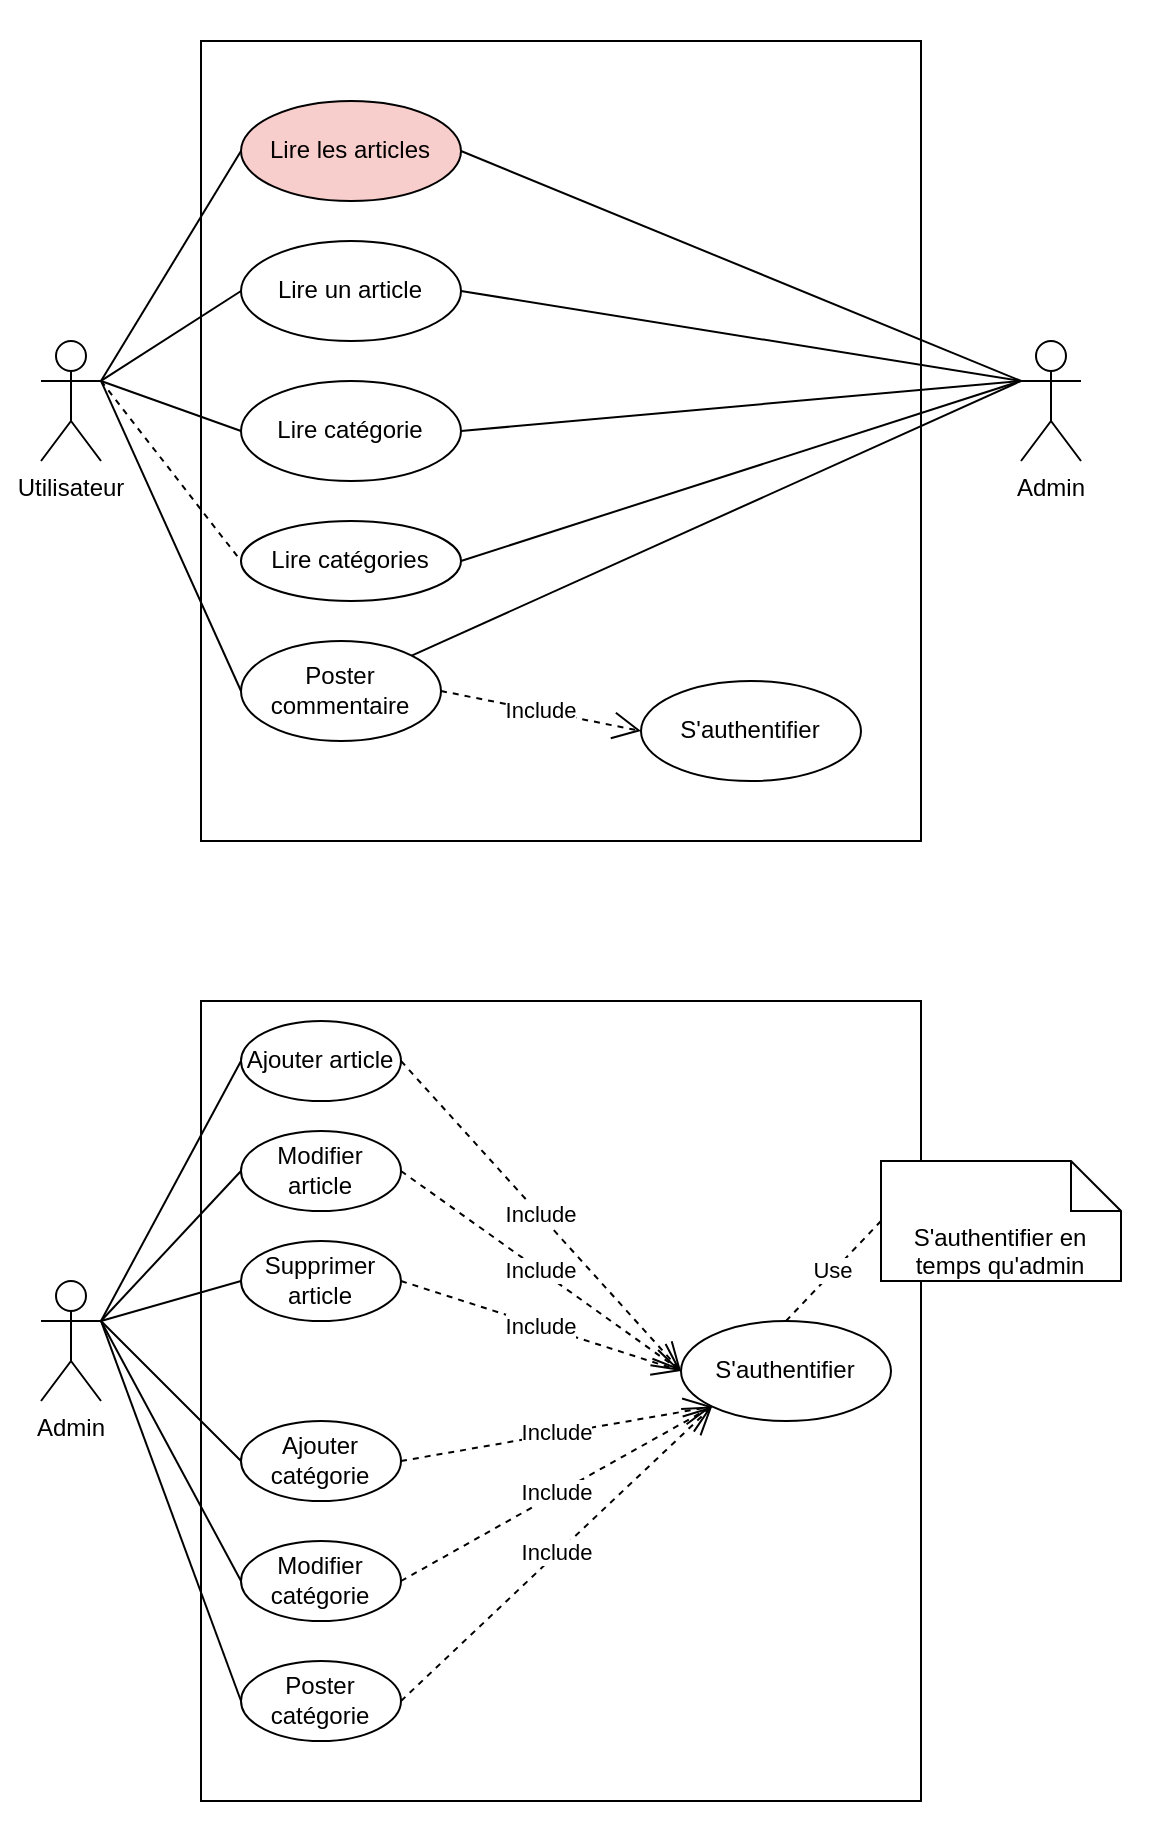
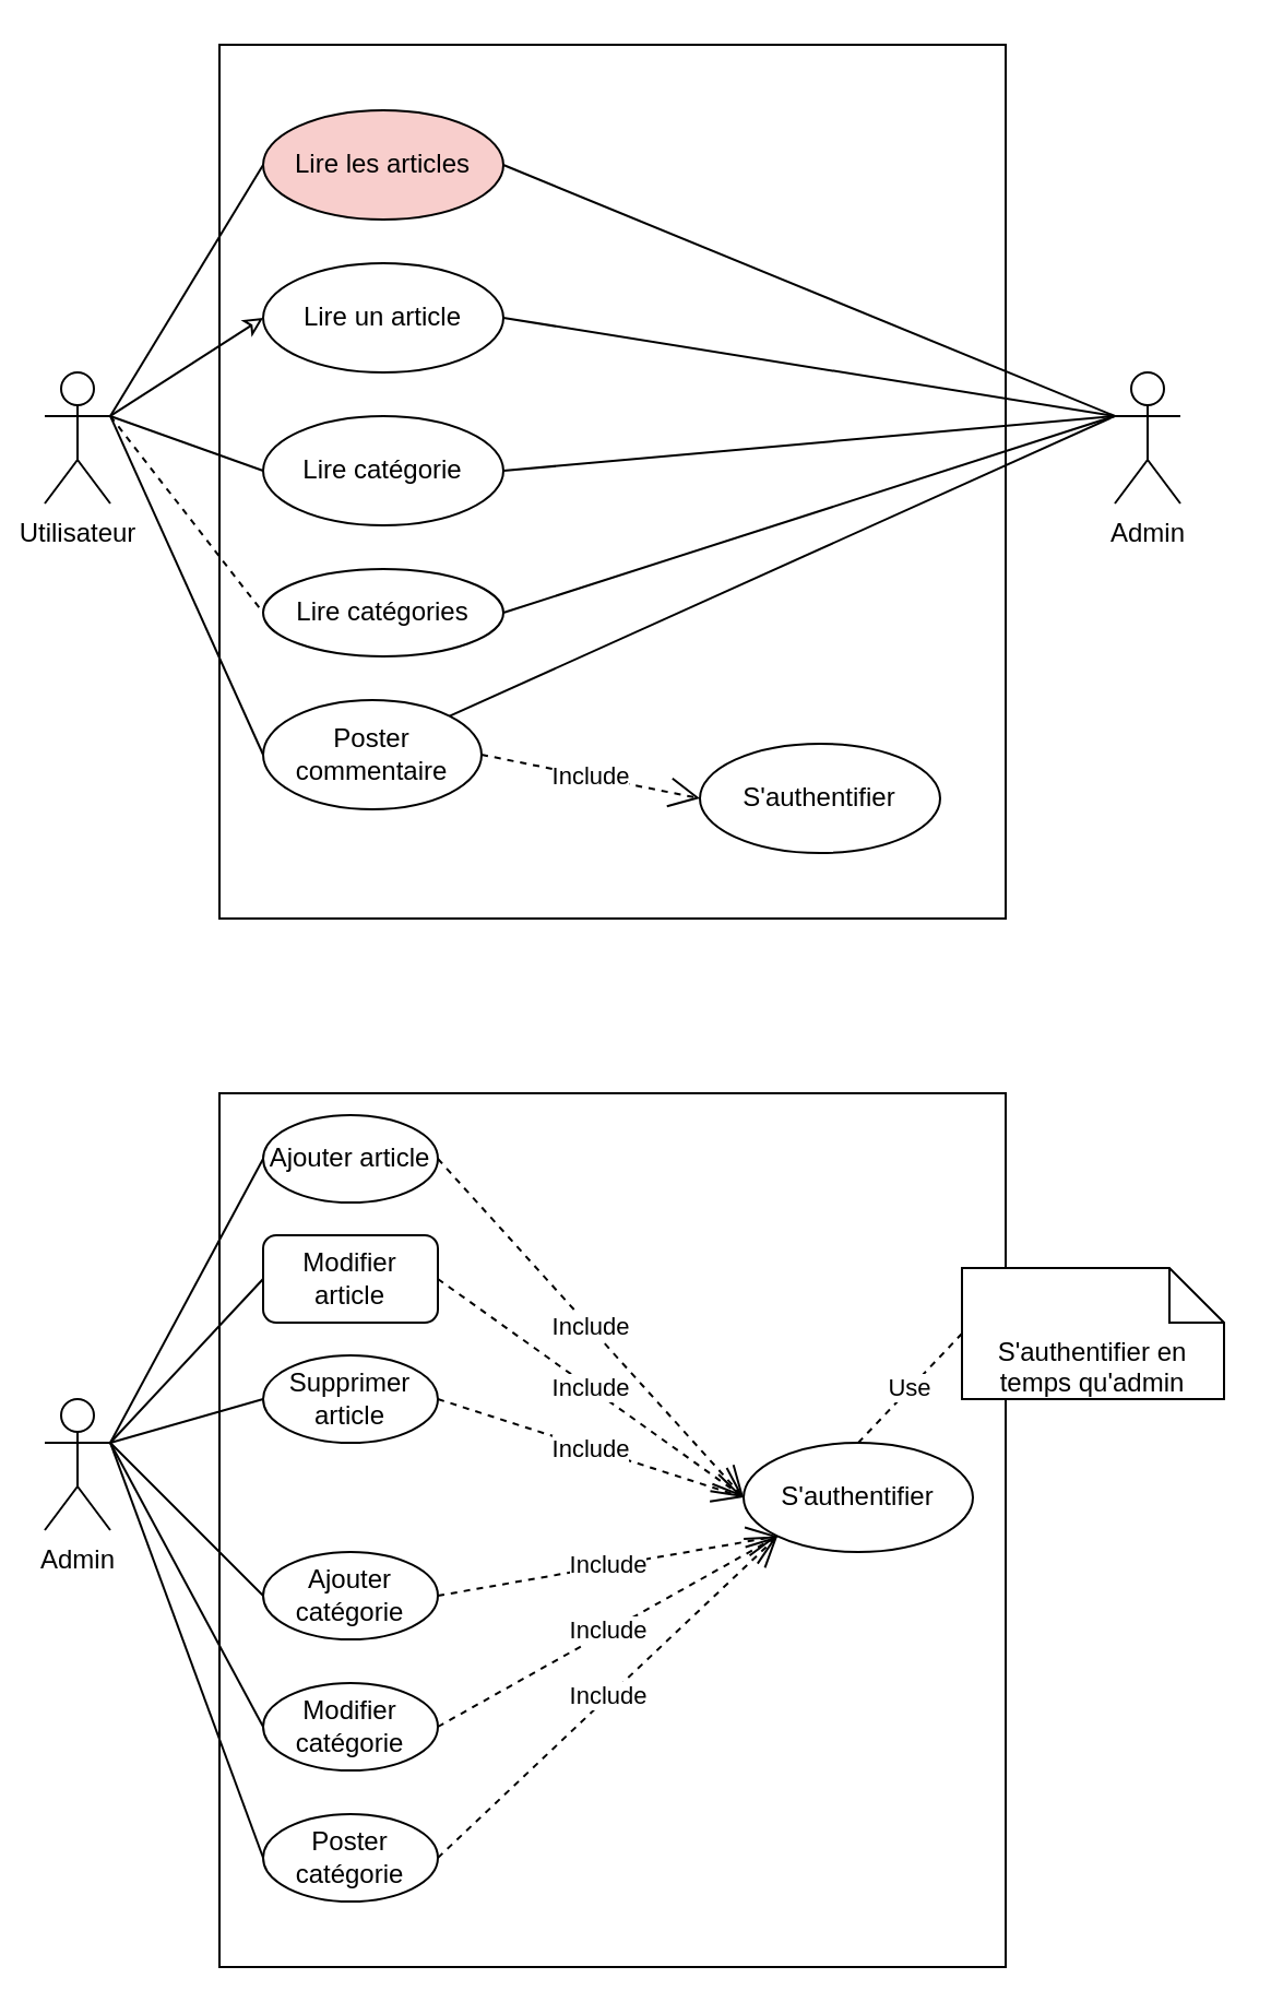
- <mxCell id="4" style="edgeStyle=none;html=1;exitX=1;exitY=0.333;exitDx=0;exitDy=0;exitPerimeter=0;entryX=0;entryY=0.5;entryDx=0;entryDy=0;endArrow=none;endFill=0;" edge="1" parent="1" source="8" target="10"><mxGeometry relative="1" as="geometry" /></mxCell>
+ <mxCell id="4" style="edgeStyle=none;html=1;exitX=1;exitY=0.333;exitDx=0;exitDy=0;exitPerimeter=0;entryX=0;entryY=0.5;entryDx=0;entryDy=0;endArrow=classic;endFill=0;" edge="1" parent="1" source="8" target="10"><mxGeometry relative="1" as="geometry" /></mxCell>
- <mxCell id="31" value="Modifier article" style="ellipse;whiteSpace=wrap;html=1;" vertex="1" parent="1"><mxGeometry x="120" y="565" width="80" height="40" as="geometry" /></mxCell>
+ <mxCell id="31" value="Modifier article" style="whiteSpace=wrap;html=1;rounded=1;" vertex="1" parent="1"><mxGeometry x="120" y="565" width="80" height="40" as="geometry" /></mxCell>
